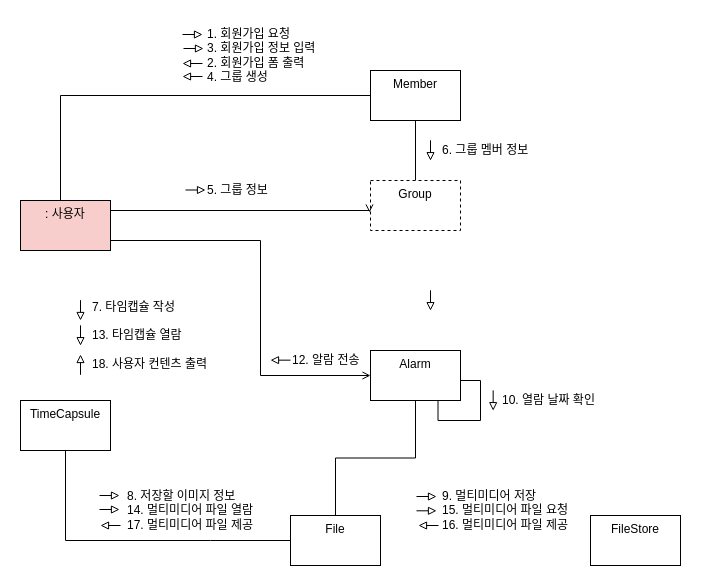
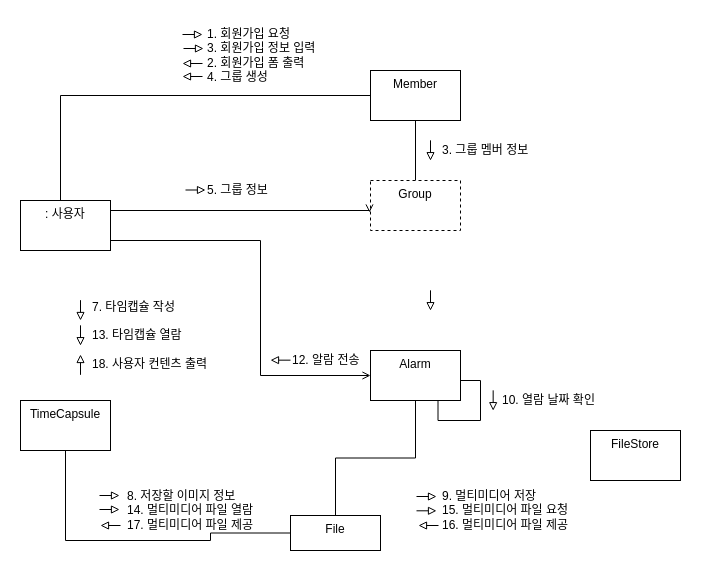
- <mxCell id="17" value="6. 그룹 멤버 정보" style="text;html=1;strokeColor=none;fillColor=none;align=left;verticalAlign=middle;whiteSpace=wrap;rounded=0;" parent="1" vertex="1"><mxGeometry x="440" y="130" width="100" height="40" as="geometry" /></mxCell>
+ <mxCell id="17" value="3. 그룹 멤버 정보" style="text;html=1;strokeColor=none;fillColor=none;align=left;verticalAlign=middle;whiteSpace=wrap;rounded=0;" parent="1" vertex="1"><mxGeometry x="440" y="130" width="100" height="40" as="geometry" /></mxCell>
- <mxCell id="15" value=": 사용자" style="rounded=0;whiteSpace=wrap;html=1;align=center;verticalAlign=top;fillColor=#f8cecc;" parent="1" vertex="1"><mxGeometry x="20" y="200" width="90" height="50" as="geometry" /></mxCell>
+ <mxCell id="15" value=": 사용자" style="rounded=0;whiteSpace=wrap;html=1;align=center;verticalAlign=top;" parent="1" vertex="1"><mxGeometry x="20" y="200" width="90" height="50" as="geometry" /></mxCell>
- <mxCell id="10" value="File" style="rounded=0;whiteSpace=wrap;html=1;align=center;verticalAlign=top;" parent="1" vertex="1"><mxGeometry x="290" y="515" width="90" height="50" as="geometry" /></mxCell>
+ <mxCell id="10" value="File" style="rounded=0;whiteSpace=wrap;html=1;align=center;verticalAlign=top;" parent="1" vertex="1"><mxGeometry x="290" y="515" width="90" height="35" as="geometry" /></mxCell>
- <mxCell id="11" value="FileStore" style="rounded=0;whiteSpace=wrap;html=1;align=center;verticalAlign=top;" parent="1" vertex="1"><mxGeometry x="590" y="515" width="90" height="50" as="geometry" /></mxCell>
+ <mxCell id="11" value="FileStore" style="rounded=0;whiteSpace=wrap;html=1;align=center;verticalAlign=top;" parent="1" vertex="1"><mxGeometry x="590" y="430" width="90" height="50" as="geometry" /></mxCell>
